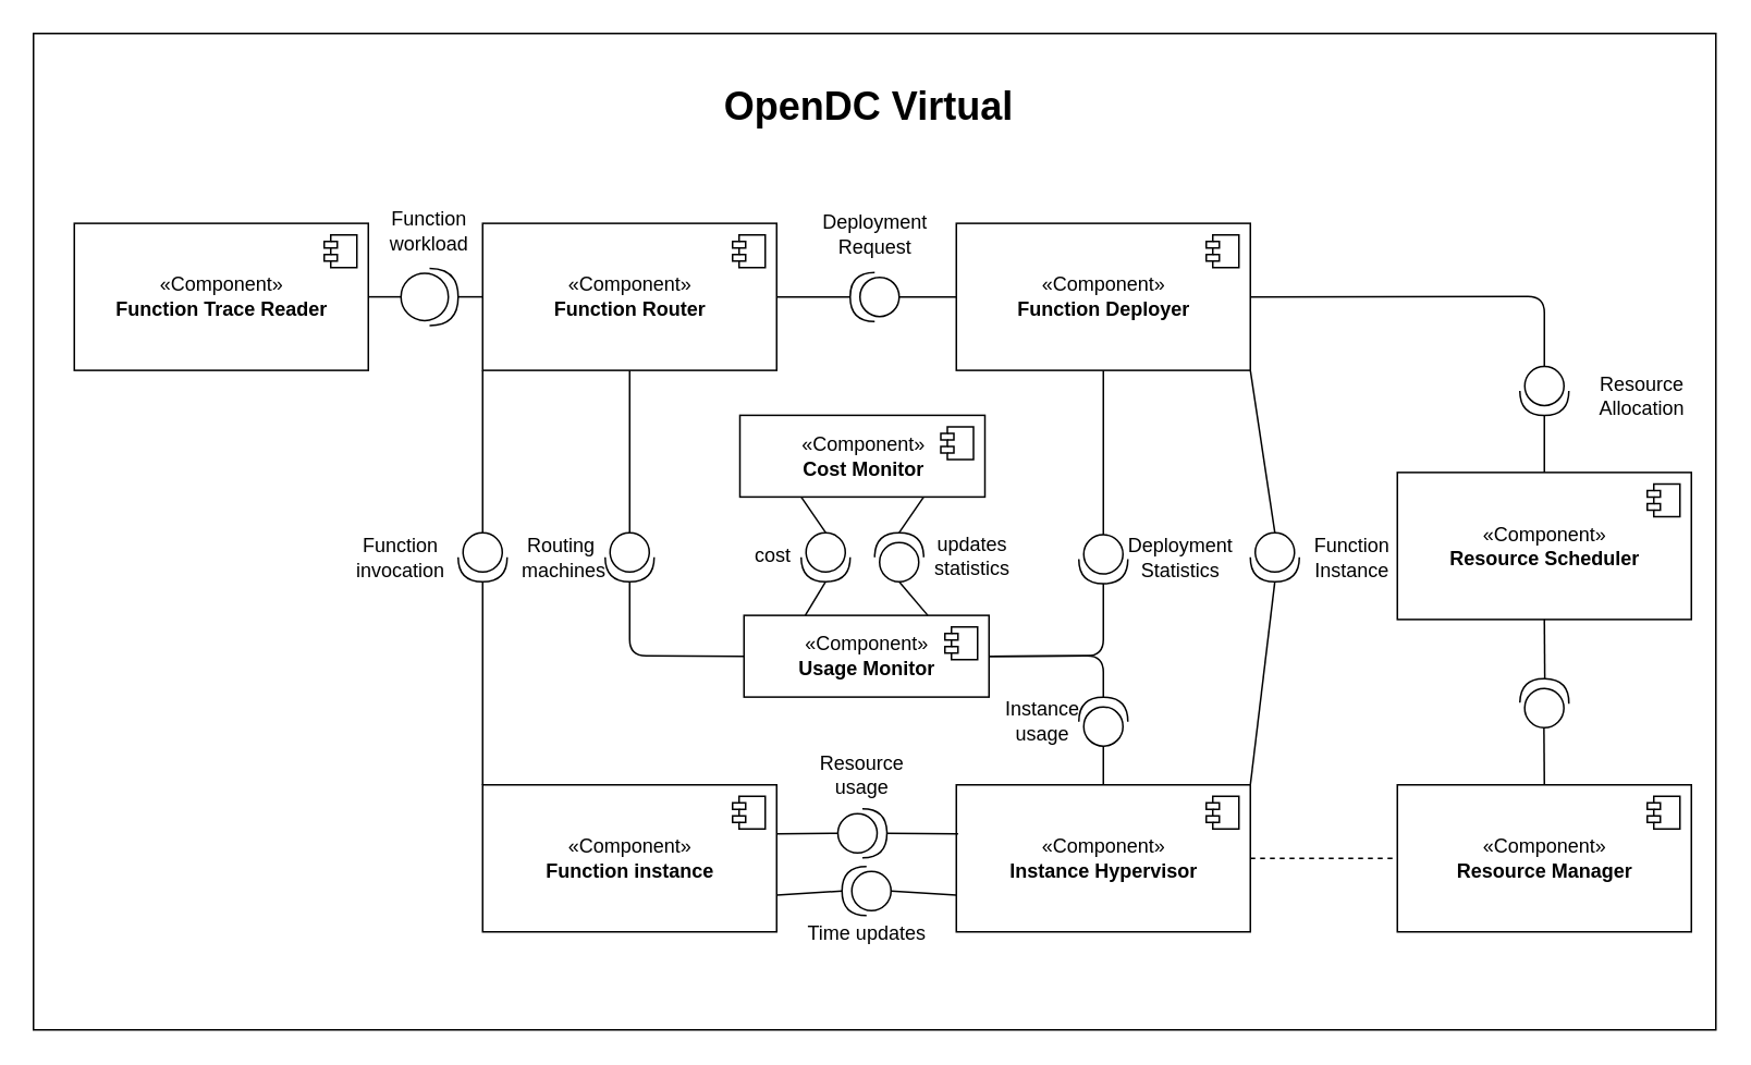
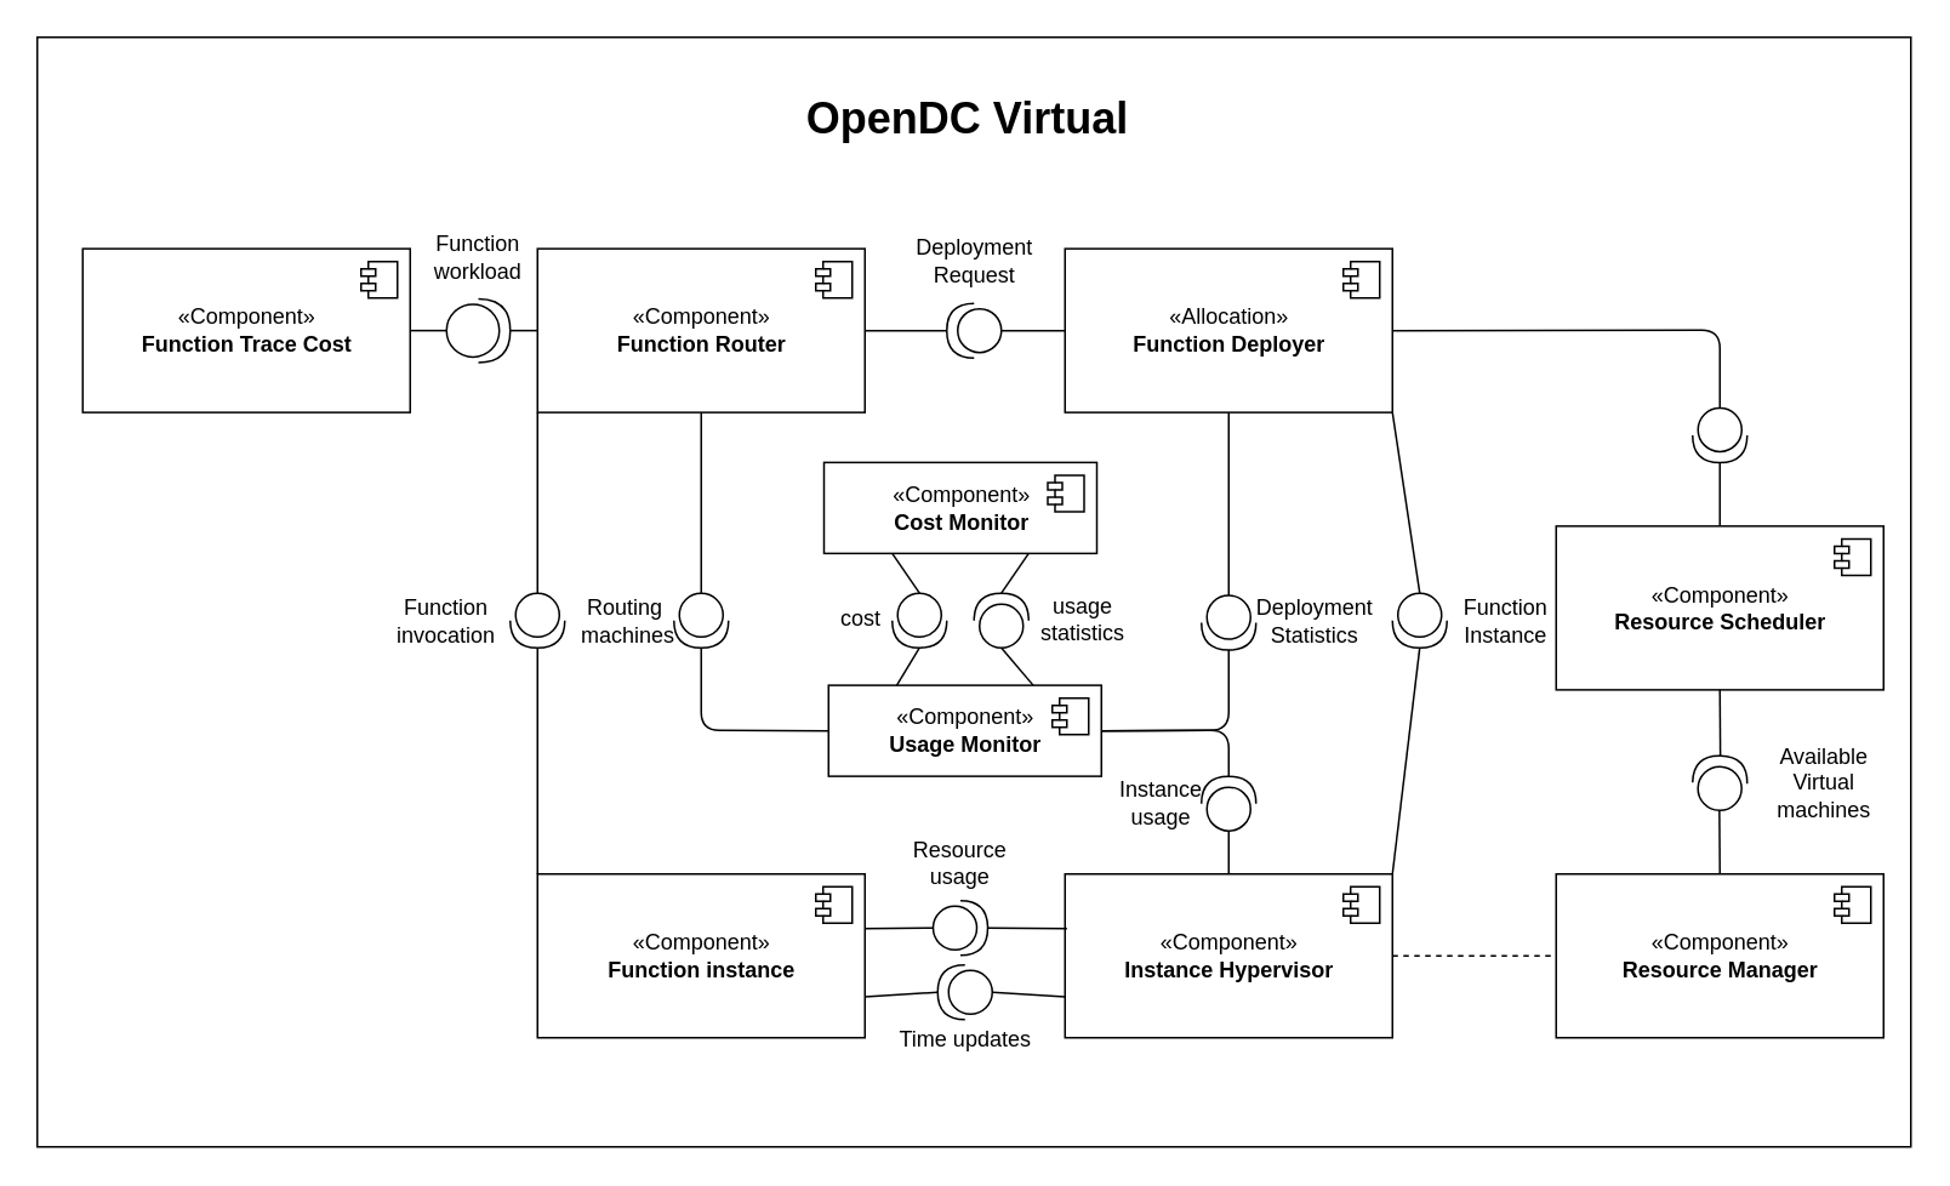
- <mxCell id="10" value="«Component»&lt;br&gt;&lt;b&gt;Function Trace Reader&lt;/b&gt;" style="html=1;dropTarget=0;" parent="1" vertex="1"><mxGeometry x="45" y="136.25" width="180" height="90" as="geometry" /></mxCell>
+ <mxCell id="10" value="«Component»&lt;br&gt;&lt;b&gt;Function Trace Cost&lt;/b&gt;" style="html=1;dropTarget=0;" parent="1" vertex="1"><mxGeometry x="45" y="136.25" width="180" height="90" as="geometry" /></mxCell>
- <mxCell id="8" value="«Component»&lt;br&gt;&lt;b&gt;Function Deployer&lt;/b&gt;" style="html=1;dropTarget=0;" parent="1" vertex="1"><mxGeometry x="585" y="136.25" width="180" height="90" as="geometry" /></mxCell>
+ <mxCell id="8" value="«Allocation»&lt;br&gt;&lt;b&gt;Function Deployer&lt;/b&gt;" style="html=1;dropTarget=0;" parent="1" vertex="1"><mxGeometry x="585" y="136.25" width="180" height="90" as="geometry" /></mxCell>
- <mxCell id="37" value="Resource &lt;br&gt;Allocation" style="text;html=1;strokeColor=none;fillColor=none;align=center;verticalAlign=middle;whiteSpace=wrap;rounded=0;" vertex="1" parent="1"><mxGeometry x="965" y="223.76" width="80" height="36.25" as="geometry" /></mxCell>
- <mxCell id="52" value="updates statistics" style="text;html=1;strokeColor=none;fillColor=none;align=center;verticalAlign=middle;whiteSpace=wrap;rounded=0;" vertex="1" parent="1"><mxGeometry x="570" y="318.75" width="50" height="42.5" as="geometry" /></mxCell>
+ <mxCell id="52" value="usage statistics" style="text;html=1;strokeColor=none;fillColor=none;align=center;verticalAlign=middle;whiteSpace=wrap;rounded=0;" vertex="1" parent="1"><mxGeometry x="570" y="318.75" width="50" height="42.5" as="geometry" /></mxCell>
+ <mxCell id="51" value="Available Virtual machines" style="text;html=1;strokeColor=none;fillColor=none;align=center;verticalAlign=middle;whiteSpace=wrap;rounded=0;" vertex="1" parent="1"><mxGeometry x="960" y="408.75" width="85" height="42.5" as="geometry" /></mxCell>
